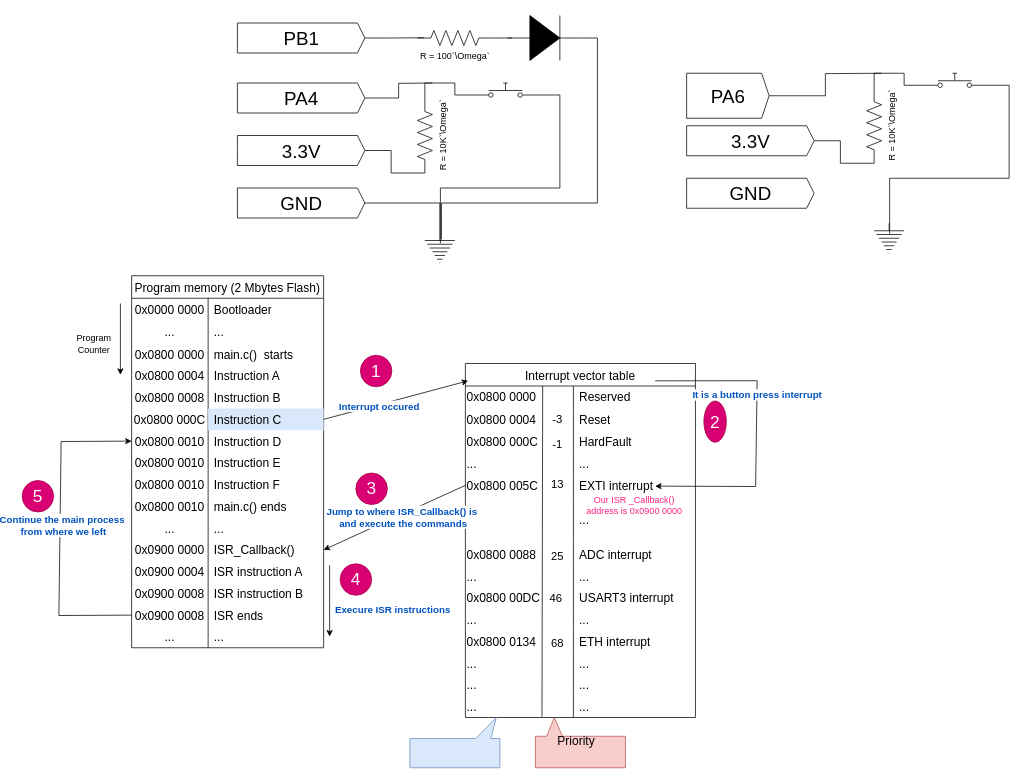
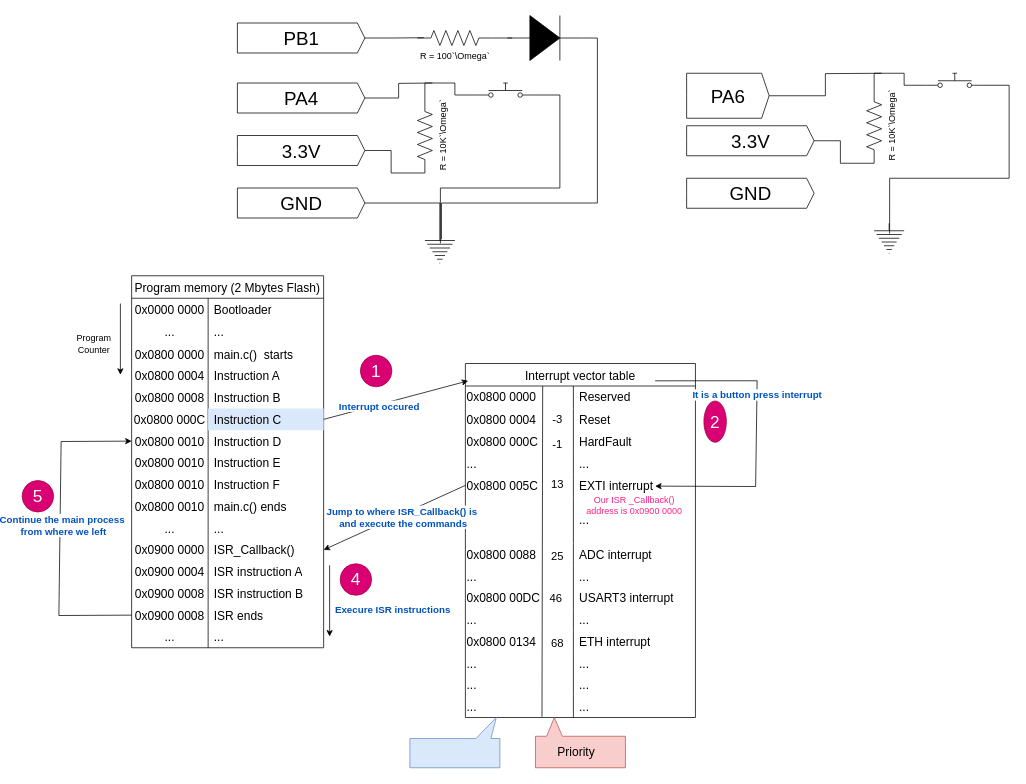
- <mxCell id="123" value="3" style="ellipse;whiteSpace=wrap;html=1;aspect=fixed;fontSize=23;fillColor=#d80073;strokeColor=#A50040;fontColor=#ffffff;" parent="1" vertex="1"><mxGeometry x="465" y="630" width="42" height="42" as="geometry" /></mxCell>
- <mxCell id="138" value="Priority" style="text;html=1;align=center;verticalAlign=middle;whiteSpace=wrap;rounded=0;fontSize=16;" parent="1" vertex="1"><mxGeometry x="729" y="972" width="60" height="30" as="geometry" /></mxCell>
+ <mxCell id="138" value="Priority" style="text;html=1;align=center;verticalAlign=middle;whiteSpace=wrap;rounded=0;fontSize=16;" parent="1" vertex="1"><mxGeometry x="729" y="987" width="60" height="30" as="geometry" /></mxCell>
